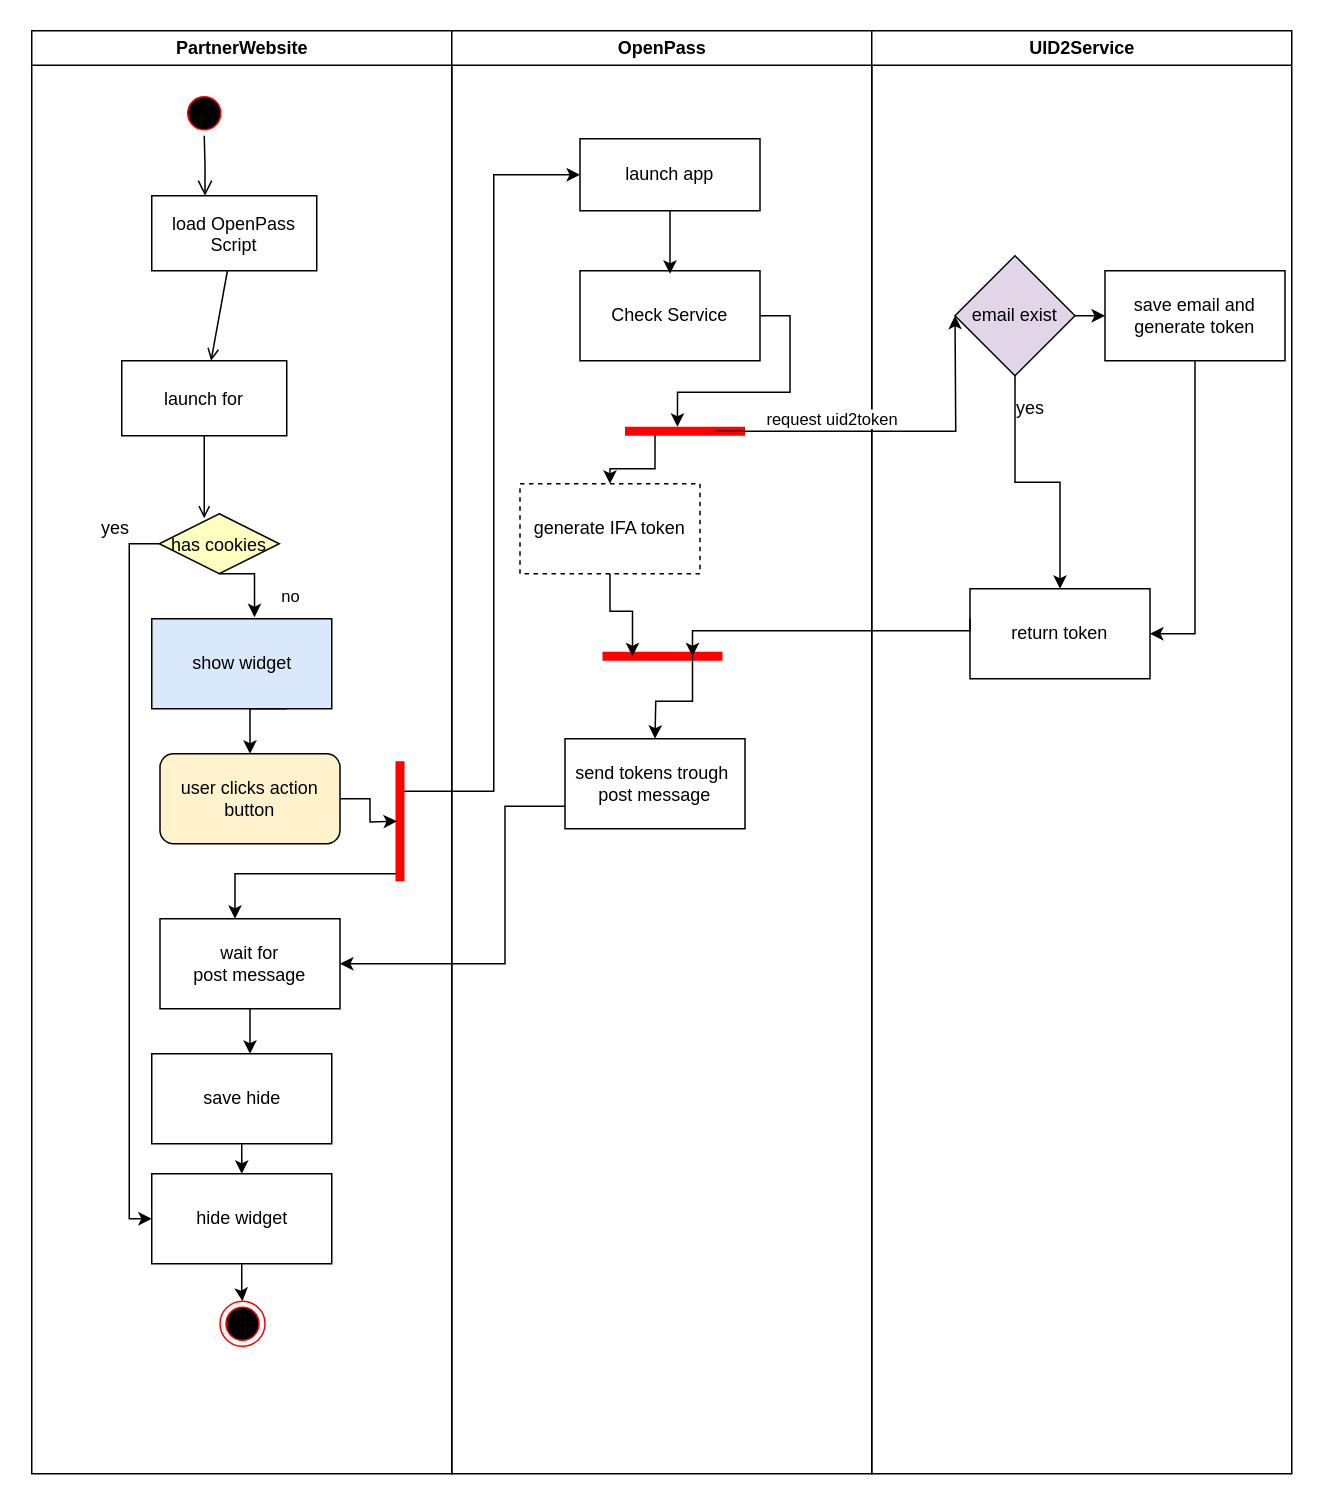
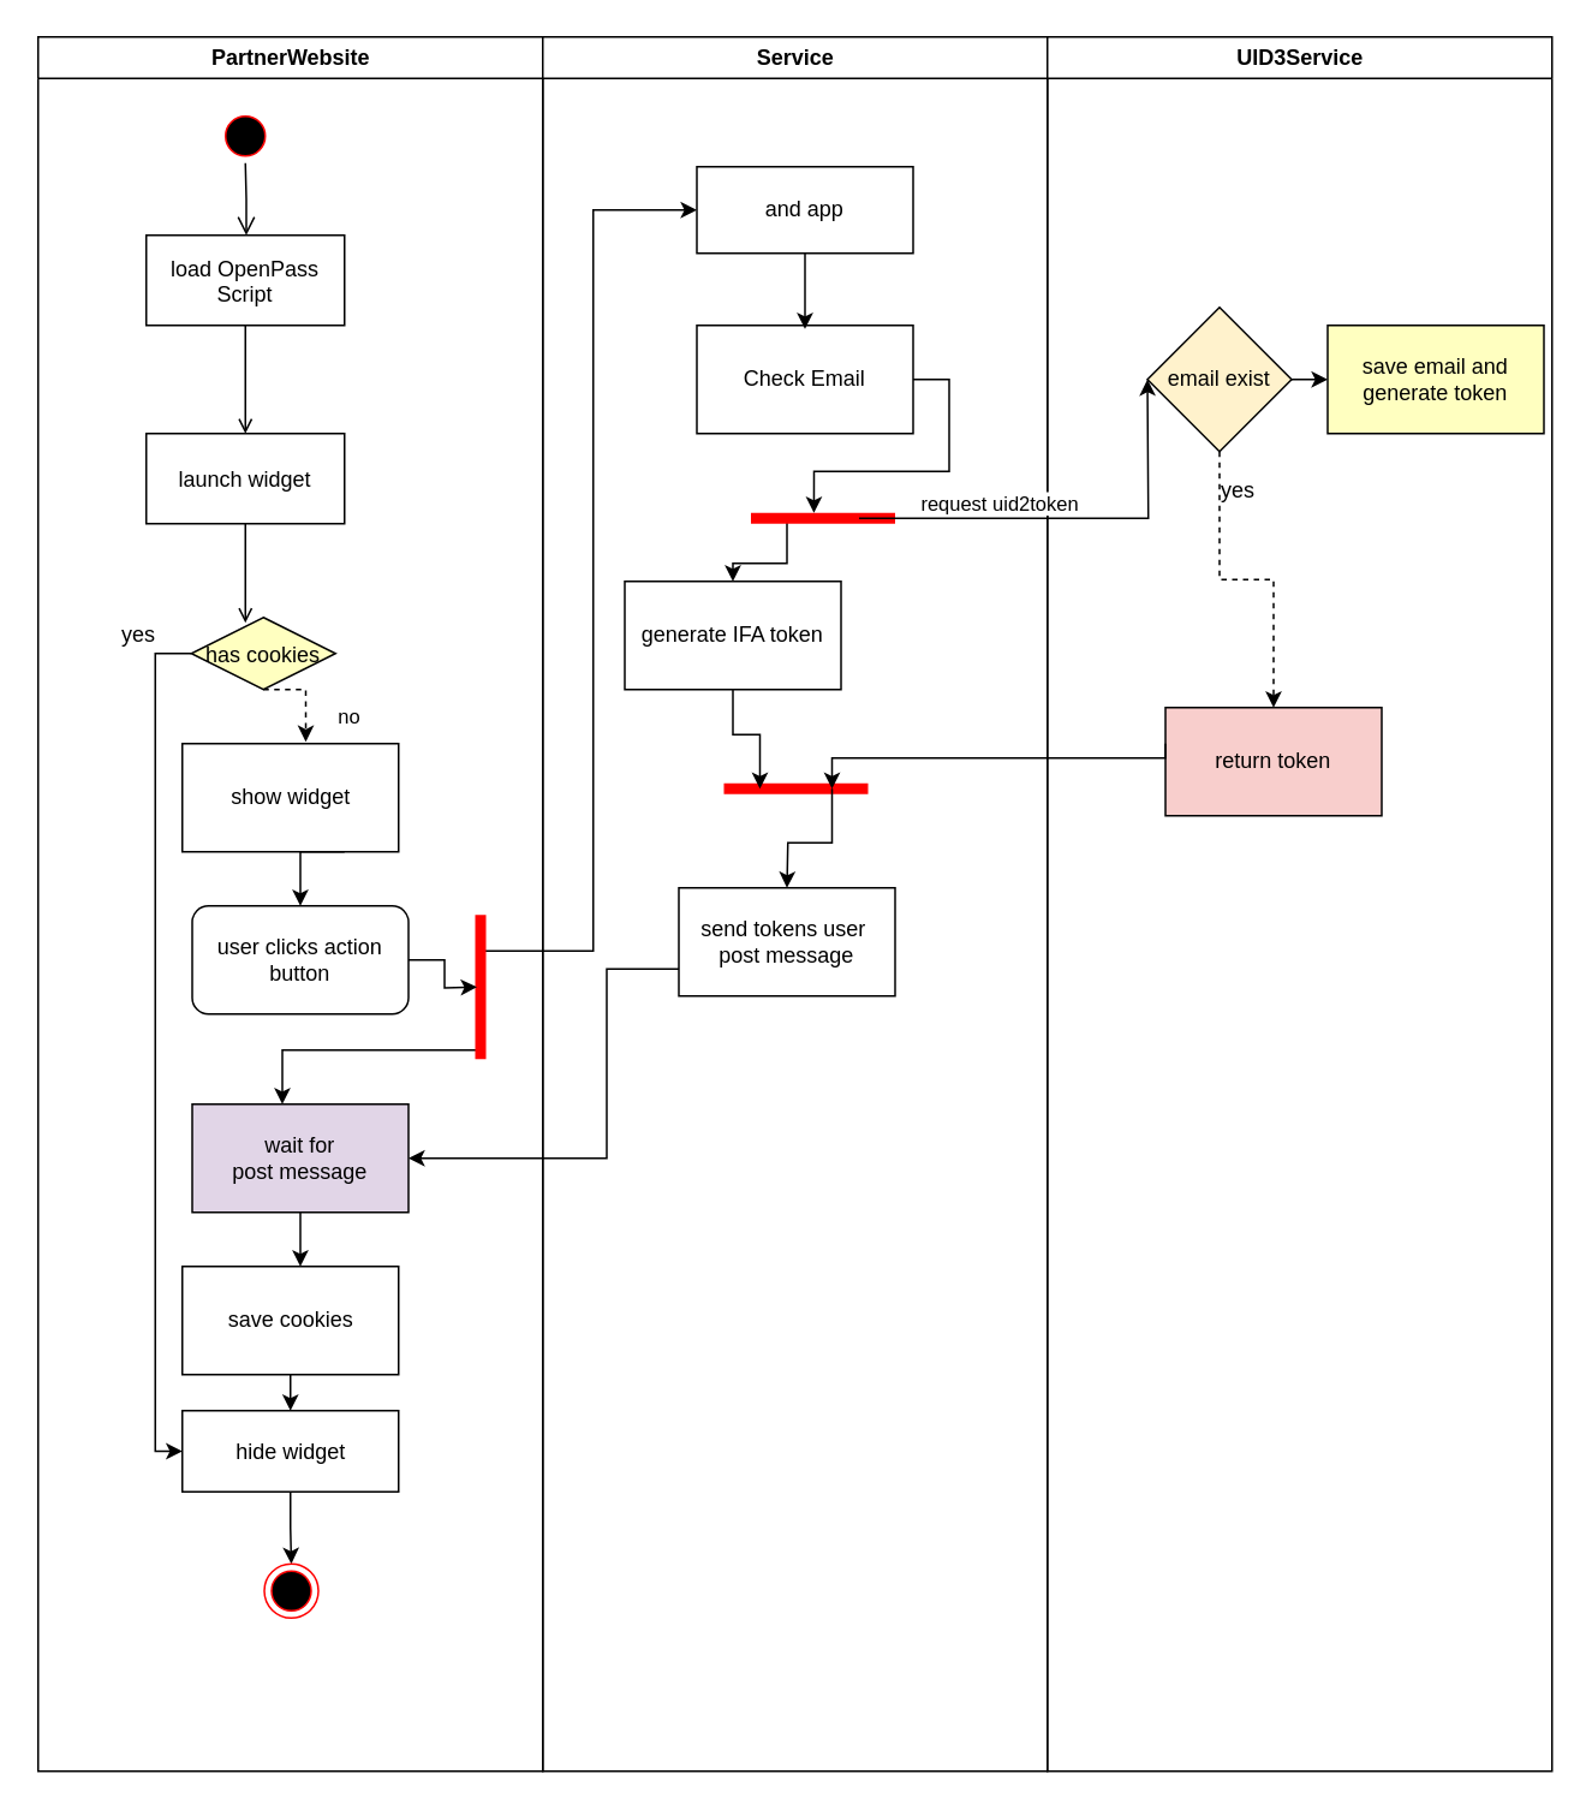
- <mxCell id="18" value="OpenPass" style="swimlane;whiteSpace=wrap" parent="1" vertex="1"><mxGeometry x="300.5" y="20" width="280" height="962" as="geometry" /></mxCell>
+ <mxCell id="18" value="Service" style="swimlane;whiteSpace=wrap" parent="1" vertex="1"><mxGeometry x="300.5" y="20" width="280" height="962" as="geometry" /></mxCell>
- <mxCell id="28" value="UID2Service" style="swimlane;whiteSpace=wrap;startSize=23;" parent="1" vertex="1"><mxGeometry x="580.5" y="20" width="280" height="962" as="geometry" /></mxCell>
+ <mxCell id="28" value="UID3Service" style="swimlane;whiteSpace=wrap;startSize=23;" parent="1" vertex="1"><mxGeometry x="580.5" y="20" width="280" height="962" as="geometry" /></mxCell>
- <mxCell id="19" value="launch app" style="whiteSpace=wrap;html=1;" vertex="1" parent="18"><mxGeometry x="85.5" y="72" width="120" height="48" as="geometry" /></mxCell>
+ <mxCell id="19" value="and app" style="whiteSpace=wrap;html=1;" vertex="1" parent="18"><mxGeometry x="85.5" y="72" width="120" height="48" as="geometry" /></mxCell>
- <mxCell id="5" value="load OpenPass &#10;Script" style="" parent="2" vertex="1"><mxGeometry x="80" y="110" width="110" height="50" as="geometry" /></mxCell>
+ <mxCell id="5" value="load OpenPass &#10;Script" style="" parent="2" vertex="1"><mxGeometry x="60" y="110" width="110" height="50" as="geometry" /></mxCell>
- <mxCell id="20" value="Check Service" style="whiteSpace=wrap;html=1;" vertex="1" parent="18"><mxGeometry x="85.5" y="160" width="120" height="60" as="geometry" /></mxCell>
+ <mxCell id="20" value="Check Email" style="whiteSpace=wrap;html=1;" vertex="1" parent="18"><mxGeometry x="85.5" y="160" width="120" height="60" as="geometry" /></mxCell>
- <mxCell id="29" value="email exist" style="rhombus;whiteSpace=wrap;html=1;fillColor=#e1d5e7;" vertex="1" parent="28"><mxGeometry x="55.5" y="150" width="80" height="80" as="geometry" /></mxCell>
+ <mxCell id="29" value="email exist" style="rhombus;whiteSpace=wrap;html=1;fillColor=#fff2cc;" vertex="1" parent="28"><mxGeometry x="55.5" y="150" width="80" height="80" as="geometry" /></mxCell>
- <mxCell id="32" value="save email and generate token" style="whiteSpace=wrap;html=1;" vertex="1" parent="28"><mxGeometry x="155.5" y="160" width="120" height="60" as="geometry" /></mxCell>
+ <mxCell id="32" value="save email and generate token" style="whiteSpace=wrap;html=1;fillColor=#ffffc0;" vertex="1" parent="28"><mxGeometry x="155.5" y="160" width="120" height="60" as="geometry" /></mxCell>
- <mxCell id="6" value="launch for" style="" parent="2" vertex="1"><mxGeometry x="60" y="220" width="110" height="50" as="geometry" /></mxCell>
+ <mxCell id="6" value="launch widget" style="" parent="2" vertex="1"><mxGeometry x="60" y="220" width="110" height="50" as="geometry" /></mxCell>
- <mxCell id="33" style="edgeStyle=orthogonalEdgeStyle;rounded=0;orthogonalLoop=1;jettySize=auto;html=1;exitX=0.5;exitY=1;exitDx=0;exitDy=0;" edge="1" parent="28" source="29" target="30"><mxGeometry relative="1" as="geometry"><mxPoint x="95.5" y="282" as="targetPoint" /></mxGeometry></mxCell>
+ <mxCell id="33" style="edgeStyle=orthogonalEdgeStyle;rounded=0;orthogonalLoop=1;jettySize=auto;html=1;exitX=0.5;exitY=1;exitDx=0;exitDy=0;dashed=1;" edge="1" parent="28" source="29" target="30"><mxGeometry relative="1" as="geometry"><mxPoint x="95.5" y="282" as="targetPoint" /></mxGeometry></mxCell>
- <mxCell id="31" style="edgeStyle=orthogonalEdgeStyle;rounded=0;orthogonalLoop=1;jettySize=auto;html=1;exitX=0.5;exitY=1;exitDx=0;exitDy=0;entryX=1;entryY=0.5;entryDx=0;entryDy=0;" edge="1" parent="28" source="32" target="30"><mxGeometry relative="1" as="geometry" /></mxCell>
- <mxCell id="24" value="generate IFA token" style="whiteSpace=wrap;html=1;dashed=1;" vertex="1" parent="18"><mxGeometry x="45.5" y="302" width="120" height="60" as="geometry" /></mxCell>
+ <mxCell id="24" value="generate IFA token" style="whiteSpace=wrap;html=1;" vertex="1" parent="18"><mxGeometry x="45.5" y="302" width="120" height="60" as="geometry" /></mxCell>
- <mxCell id="16" style="edgeStyle=orthogonalEdgeStyle;rounded=0;orthogonalLoop=1;jettySize=auto;html=1;exitX=0.5;exitY=1;exitDx=0;exitDy=0;entryX=0.571;entryY=-0.017;entryDx=0;entryDy=0;entryPerimeter=0;" edge="1" parent="2" source="9" target="15"><mxGeometry relative="1" as="geometry"><mxPoint x="115.5" y="402" as="targetPoint" /></mxGeometry></mxCell>
+ <mxCell id="16" style="edgeStyle=orthogonalEdgeStyle;rounded=0;orthogonalLoop=1;jettySize=auto;html=1;exitX=0.5;exitY=1;exitDx=0;exitDy=0;entryX=0.571;entryY=-0.017;entryDx=0;entryDy=0;entryPerimeter=0;dashed=1;" edge="1" parent="2" source="9" target="15"><mxGeometry relative="1" as="geometry"><mxPoint x="115.5" y="402" as="targetPoint" /></mxGeometry></mxCell>
- <mxCell id="30" value="return token" style="whiteSpace=wrap;html=1;" vertex="1" parent="28"><mxGeometry x="65.5" y="372" width="120" height="60" as="geometry" /></mxCell>
+ <mxCell id="30" value="return token" style="whiteSpace=wrap;html=1;fillColor=#f8cecc;" vertex="1" parent="28"><mxGeometry x="65.5" y="372" width="120" height="60" as="geometry" /></mxCell>
- <mxCell id="15" value="show widget" style="whiteSpace=wrap;html=1;fillColor=#dae8fc;" vertex="1" parent="2"><mxGeometry x="80" y="392" width="120" height="60" as="geometry" /></mxCell>
+ <mxCell id="15" value="show widget" style="whiteSpace=wrap;html=1;" vertex="1" parent="2"><mxGeometry x="80" y="392" width="120" height="60" as="geometry" /></mxCell>
- <mxCell id="27" value="send tokens trough&amp;nbsp;&lt;br&gt;post message" style="whiteSpace=wrap;html=1;" vertex="1" parent="18"><mxGeometry x="75.5" y="472" width="120" height="60" as="geometry" /></mxCell>
+ <mxCell id="27" value="send tokens user&amp;nbsp;&lt;br&gt;post message" style="whiteSpace=wrap;html=1;" vertex="1" parent="18"><mxGeometry x="75.5" y="472" width="120" height="60" as="geometry" /></mxCell>
- <mxCell id="10" value="user clicks action button" style="rounded=1;whiteSpace=wrap;html=1;fillColor=#fff2cc;" vertex="1" parent="2"><mxGeometry x="85.5" y="482" width="120" height="60" as="geometry" /></mxCell>
+ <mxCell id="10" value="user clicks action button" style="rounded=1;whiteSpace=wrap;html=1;" vertex="1" parent="2"><mxGeometry x="85.5" y="482" width="120" height="60" as="geometry" /></mxCell>
- <mxCell id="42" value="wait for &lt;br&gt;post message" style="whiteSpace=wrap;html=1;" vertex="1" parent="1"><mxGeometry x="106" y="612" width="120" height="60" as="geometry" /></mxCell>
+ <mxCell id="42" value="wait for &lt;br&gt;post message" style="whiteSpace=wrap;html=1;fillColor=#e1d5e7;" vertex="1" parent="1"><mxGeometry x="106" y="612" width="120" height="60" as="geometry" /></mxCell>
- <mxCell id="12" value="save hide" style="whiteSpace=wrap;html=1;" vertex="1" parent="2"><mxGeometry x="80" y="682" width="120" height="60" as="geometry" /></mxCell>
+ <mxCell id="12" value="save cookies" style="whiteSpace=wrap;html=1;" vertex="1" parent="2"><mxGeometry x="80" y="682" width="120" height="60" as="geometry" /></mxCell>
- <mxCell id="13" value="hide widget" style="whiteSpace=wrap;html=1;" vertex="1" parent="2"><mxGeometry x="80" y="762" width="120" height="60" as="geometry" /></mxCell>
+ <mxCell id="13" value="hide widget" style="whiteSpace=wrap;html=1;" vertex="1" parent="2"><mxGeometry x="80" y="762" width="120" height="45" as="geometry" /></mxCell>
